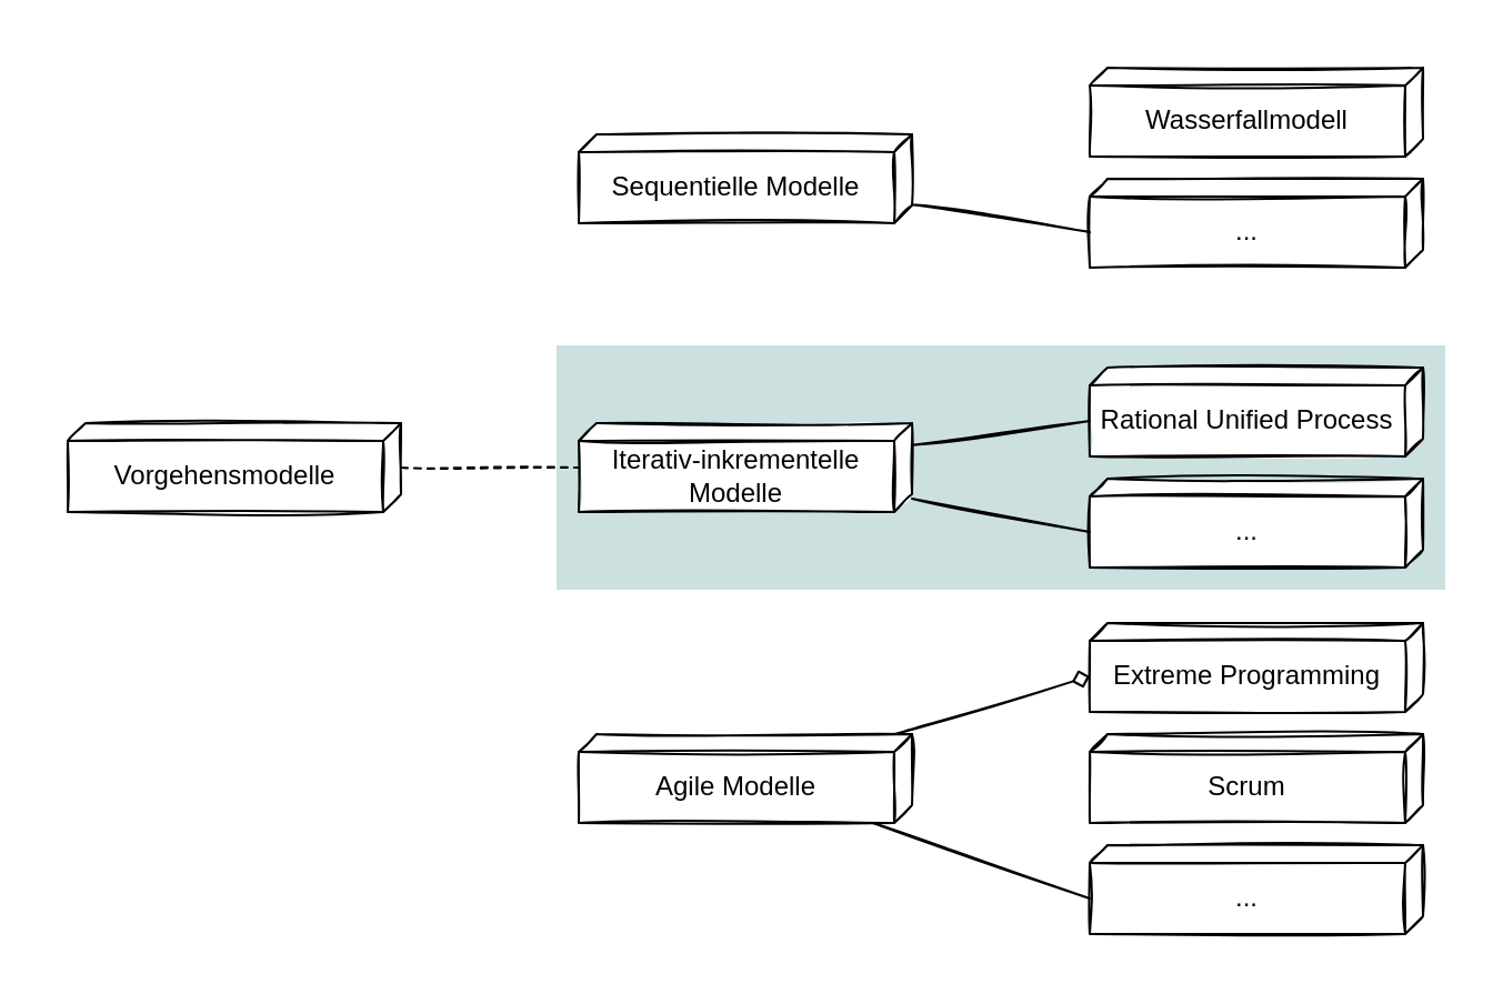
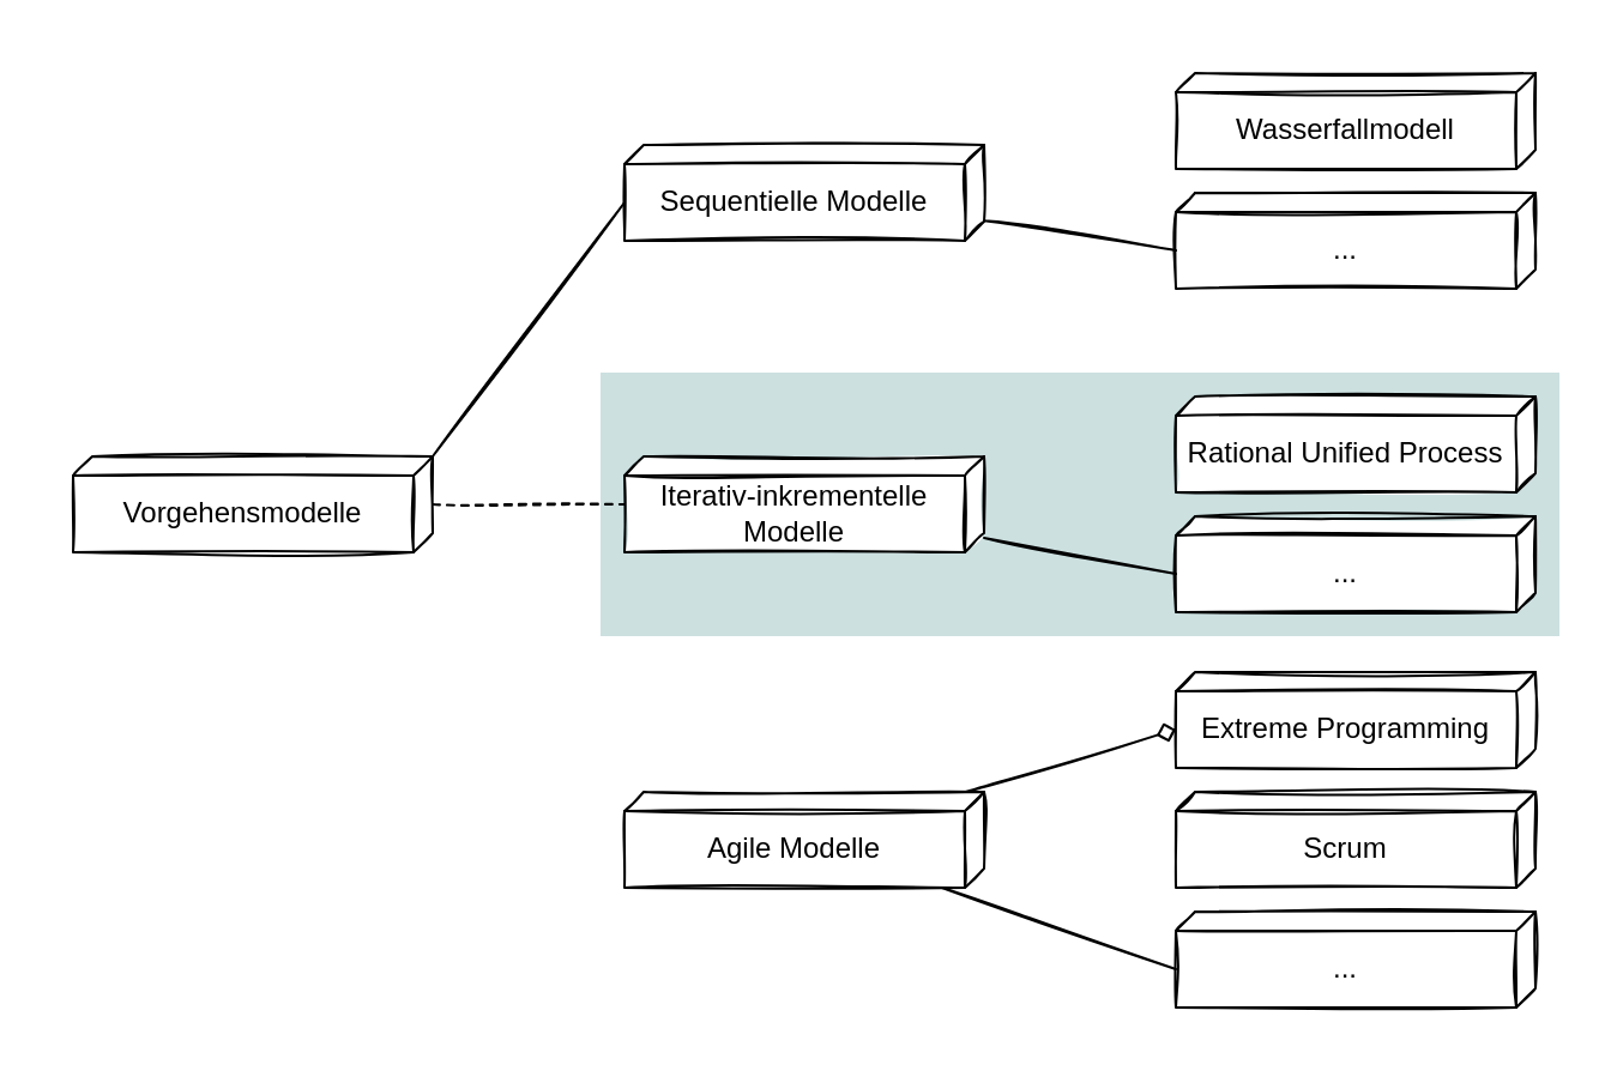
+ <mxCell id="20" style="edgeStyle=none;rounded=0;sketch=1;orthogonalLoop=1;jettySize=auto;html=1;entryX=0;entryY=0;entryDx=24;entryDy=150;entryPerimeter=0;shadow=0;endArrow=none;endFill=0;fontSize=12;exitX=0;exitY=0;exitDx=0;exitDy=0;exitPerimeter=0;" parent="1" source="21" target="15" edge="1"><mxGeometry relative="1" as="geometry" /></mxCell>
- <mxCell id="11" style="edgeStyle=none;rounded=0;sketch=1;orthogonalLoop=1;jettySize=auto;html=1;entryX=0;entryY=0;entryDx=24;entryDy=150;entryPerimeter=0;shadow=0;endArrow=none;endFill=0;fontSize=12;" parent="1" source="13" target="5" edge="1"><mxGeometry relative="1" as="geometry" /></mxCell>
